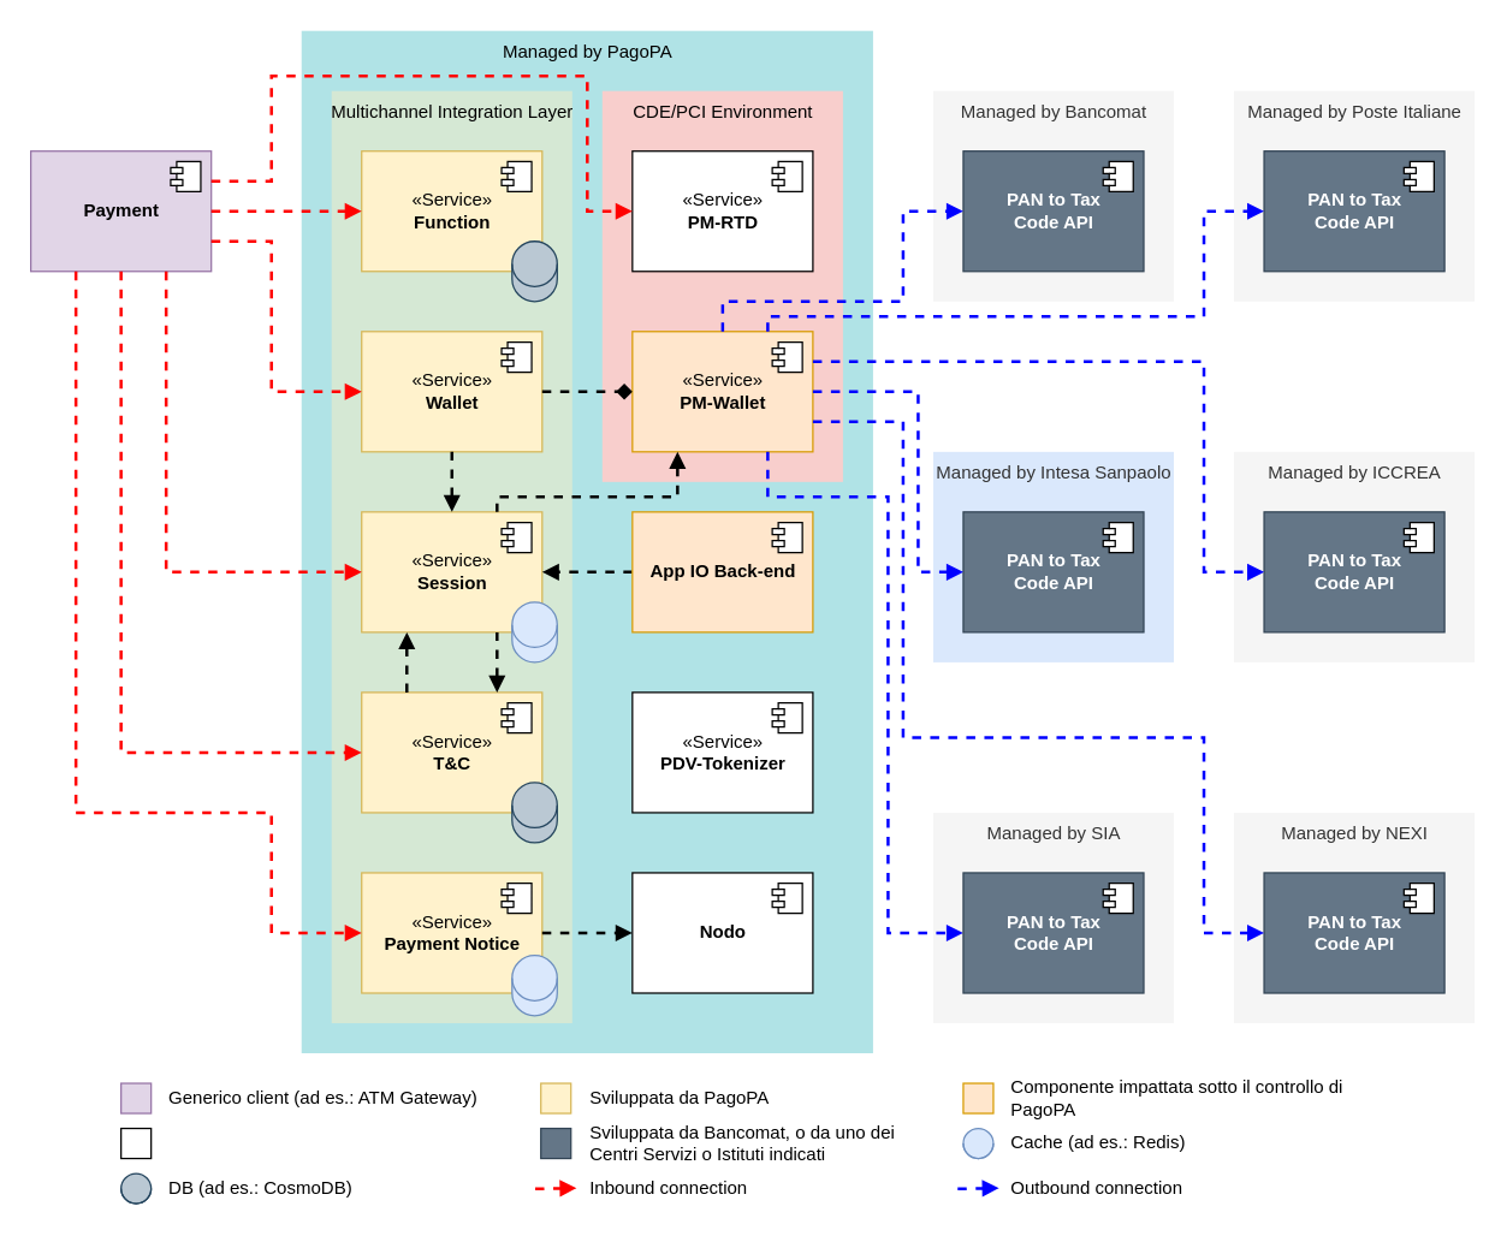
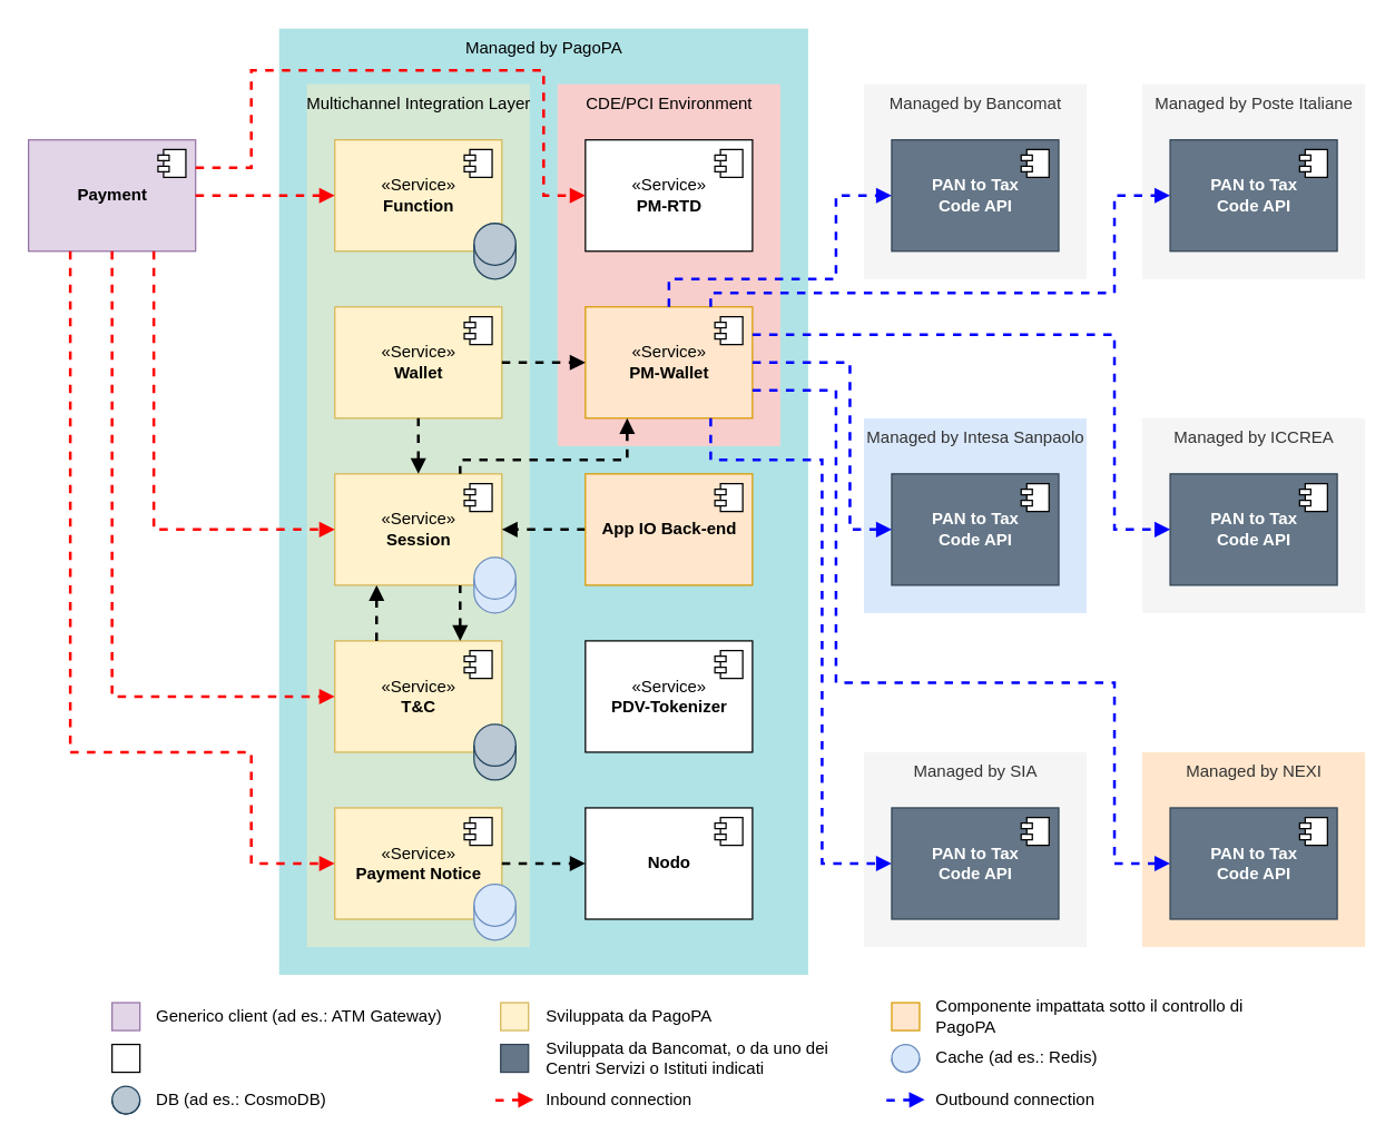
- <mxCell id="23" value="" style="endArrow=block;html=1;rounded=0;endFill=1;entryX=0;entryY=0.5;entryDx=0;entryDy=0;strokeWidth=2;dashed=1;exitX=1;exitY=0.75;exitDx=0;exitDy=0;edgeStyle=orthogonalEdgeStyle;fillColor=#e51400;strokeColor=#FF0000;" parent="1" source="19" target="13" edge="1"><mxGeometry width="50" height="50" relative="1" as="geometry"><mxPoint y="360" as="sourcePoint" x="-20" /><mxPoint x="100" y="360" as="targetPoint" /><Array as="points"><mxPoint x="180" y="160" /><mxPoint x="180" y="260" /></Array></mxGeometry></mxCell>
- <mxCell id="51" value="" style="endArrow=diamond;html=1;rounded=0;endFill=1;strokeWidth=2;dashed=1;" parent="1" source="13" target="49" edge="1"><mxGeometry width="50" height="50" relative="1" as="geometry"><mxPoint x="-80" y="390" as="sourcePoint" /><mxPoint x="450" y="670" as="targetPoint" /></mxGeometry></mxCell>
+ <mxCell id="51" value="" style="endArrow=block;html=1;rounded=0;endFill=1;strokeWidth=2;dashed=1;" parent="1" source="13" target="49" edge="1"><mxGeometry width="50" height="50" relative="1" as="geometry"><mxPoint x="-80" y="390" as="sourcePoint" /><mxPoint x="450" y="670" as="targetPoint" /></mxGeometry></mxCell>
- <mxCell id="2" value="Managed by NEXI" style="html=1;dashed=1;fontStyle=0;verticalAlign=top;dashPattern=1 4;fillColor=#f5f5f5;strokeColor=none;fontColor=#333333;" vertex="1" parent="1"><mxGeometry x="820" y="540" width="160" height="140" as="geometry" /></mxCell>
+ <mxCell id="2" value="Managed by NEXI" style="html=1;dashed=1;fontStyle=0;verticalAlign=top;dashPattern=1 4;fillColor=#ffe6cc;strokeColor=none;fontColor=#333333;" vertex="1" parent="1"><mxGeometry x="820" y="540" width="160" height="140" as="geometry" /></mxCell>
